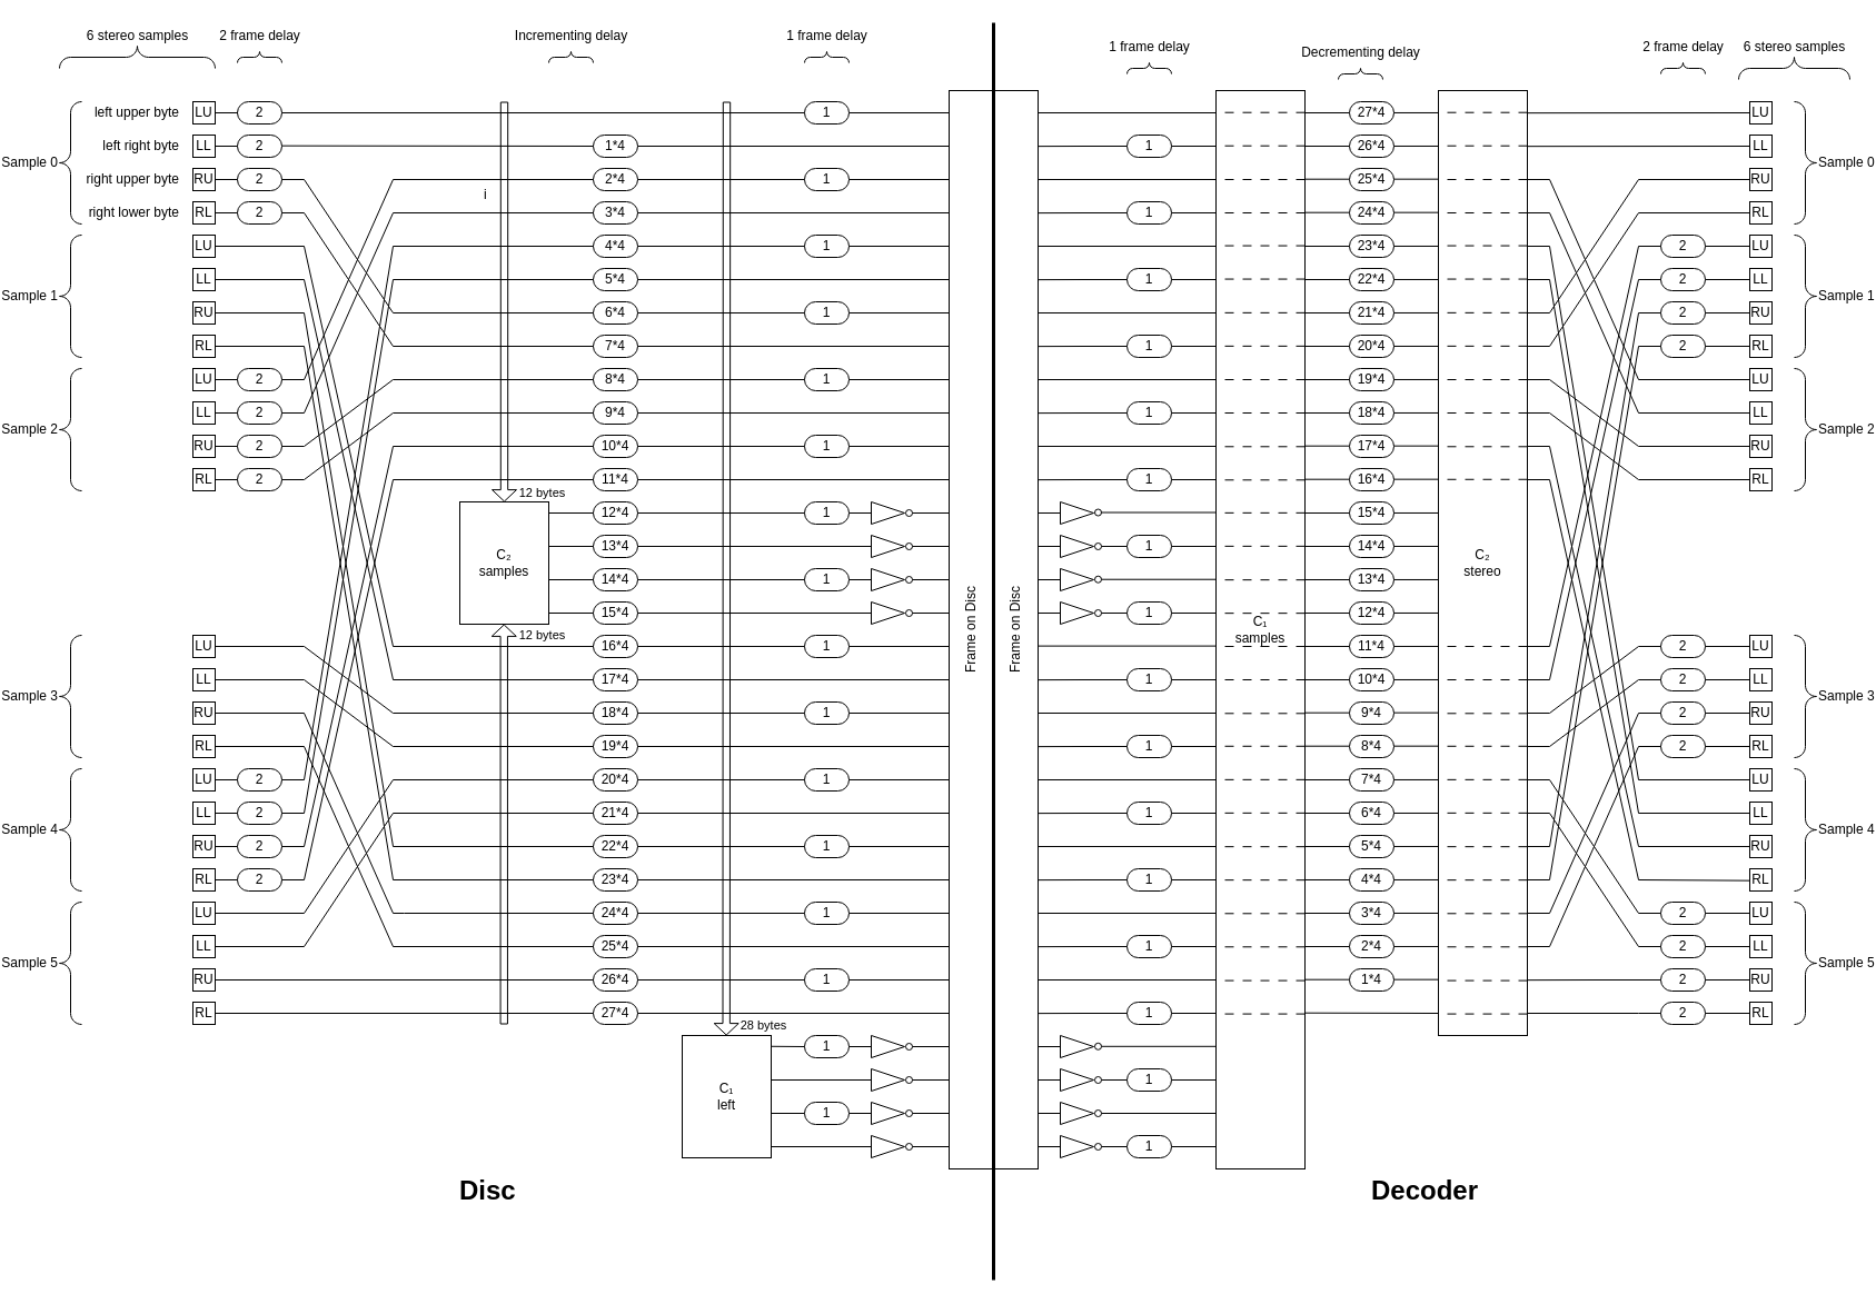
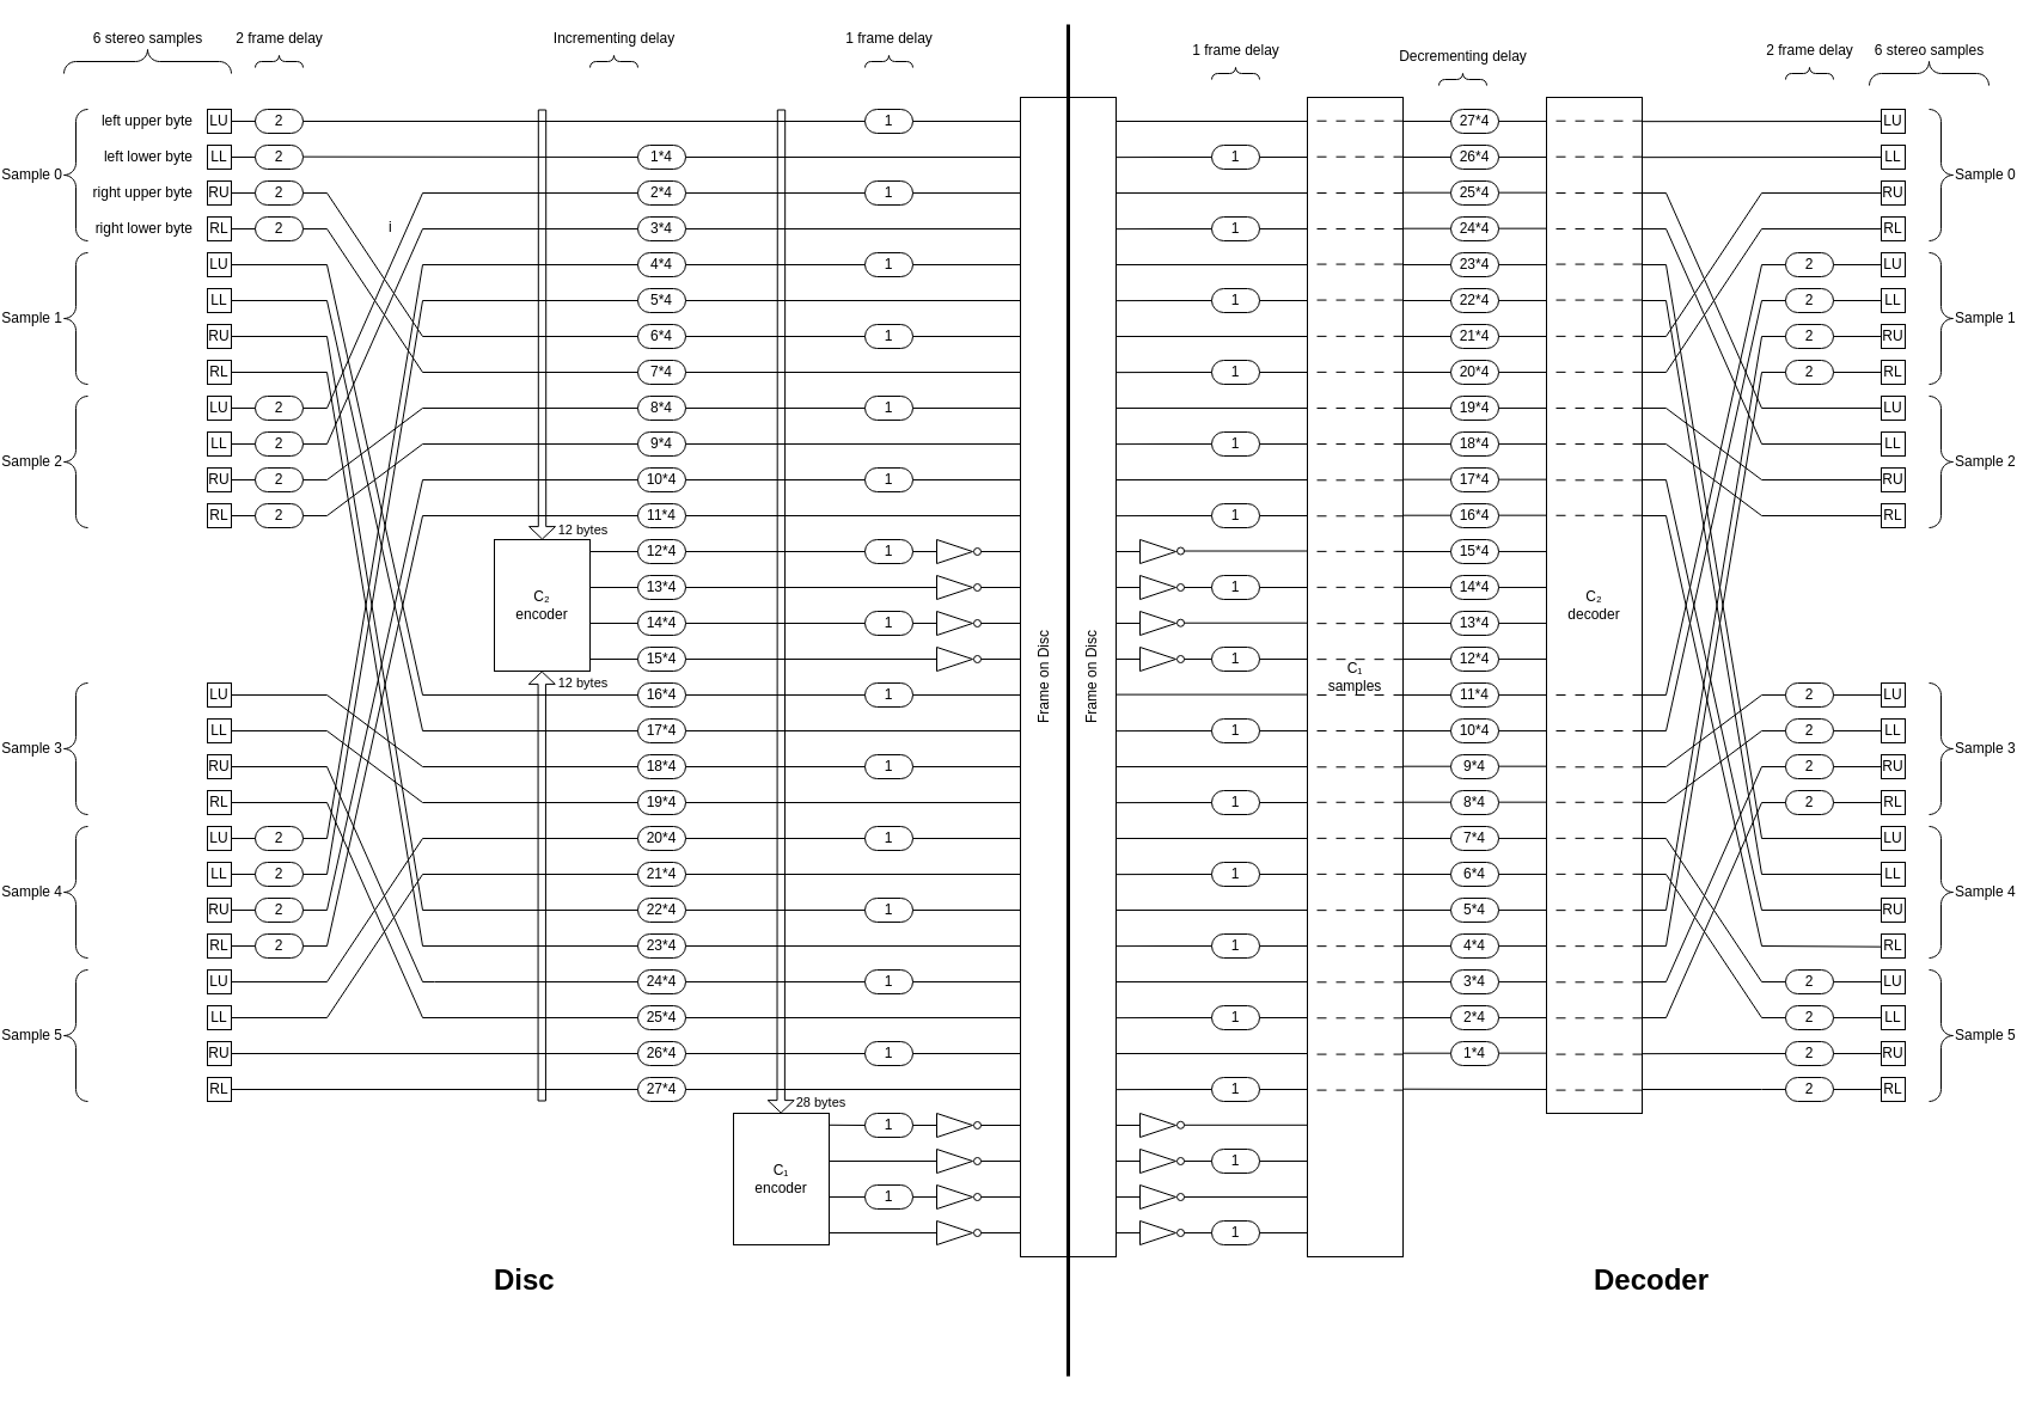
- <mxCell id="9" value="left right byte" style="rounded=0;whiteSpace=wrap;html=1;fillColor=none;strokeColor=none;align=right;" vertex="1" parent="1"><mxGeometry x="20" y="121" width="120" height="20" as="geometry" /></mxCell>
+ <mxCell id="9" value="left lower byte" style="rounded=0;whiteSpace=wrap;html=1;fillColor=none;strokeColor=none;align=right;" vertex="1" parent="1"><mxGeometry x="20" y="121" width="120" height="20" as="geometry" /></mxCell>
- <mxCell id="472" value="&lt;meta charset=&quot;utf-8&quot;&gt;i" style="text;whiteSpace=wrap;html=1;" vertex="1" parent="1"><mxGeometry x="410" y="161" width="40" height="40" as="geometry" /></mxCell>
+ <mxCell id="472" value="&lt;meta charset=&quot;utf-8&quot;&gt;i" style="text;whiteSpace=wrap;html=1;" vertex="1" parent="1"><mxGeometry x="300" y="176" width="40" height="40" as="geometry" /></mxCell>
- <mxCell id="80" value="C₂&lt;br style=&quot;border-color: var(--border-color);&quot;&gt;samples" style="rounded=0;whiteSpace=wrap;html=1;fillColor=none;" vertex="1" parent="1"><mxGeometry x="390" y="451" width="80" height="110" as="geometry" /></mxCell>
+ <mxCell id="80" value="C₂&lt;br style=&quot;border-color: var(--border-color);&quot;&gt;encoder" style="rounded=0;whiteSpace=wrap;html=1;fillColor=none;" vertex="1" parent="1"><mxGeometry x="390" y="451" width="80" height="110" as="geometry" /></mxCell>
- <mxCell id="380" value="C₂&lt;br&gt;stereo" style="rounded=0;whiteSpace=wrap;html=1;fillColor=none;" vertex="1" parent="1"><mxGeometry x="1270" y="81" width="80" height="850" as="geometry" /></mxCell>
+ <mxCell id="380" value="C₂&lt;br&gt;decoder" style="rounded=0;whiteSpace=wrap;html=1;fillColor=none;" vertex="1" parent="1"><mxGeometry x="1270" y="81" width="80" height="850" as="geometry" /></mxCell>
- <mxCell id="124" value="C₁&lt;br&gt;left" style="rounded=0;whiteSpace=wrap;html=1;fillColor=none;" vertex="1" parent="1"><mxGeometry x="590" y="931" width="80" height="110" as="geometry" /></mxCell>
+ <mxCell id="124" value="C₁&lt;br&gt;encoder" style="rounded=0;whiteSpace=wrap;html=1;fillColor=none;" vertex="1" parent="1"><mxGeometry x="590" y="931" width="80" height="110" as="geometry" /></mxCell>
- <mxCell id="509" value="&lt;h1&gt;Decoder&lt;/h1&gt;" style="text;html=1;strokeColor=none;fillColor=none;spacing=5;spacingTop=-20;whiteSpace=wrap;overflow=hidden;rounded=0;" vertex="1" parent="1"><mxGeometry x="1205" y="1051" width="190" height="40" as="geometry" /></mxCell>
+ <mxCell id="509" value="&lt;h1&gt;Decoder&lt;/h1&gt;" style="text;html=1;strokeColor=none;fillColor=none;spacing=5;spacingTop=-20;whiteSpace=wrap;overflow=hidden;rounded=0;" vertex="1" parent="1"><mxGeometry x="1305" y="1051" width="190" height="40" as="geometry" /></mxCell>
